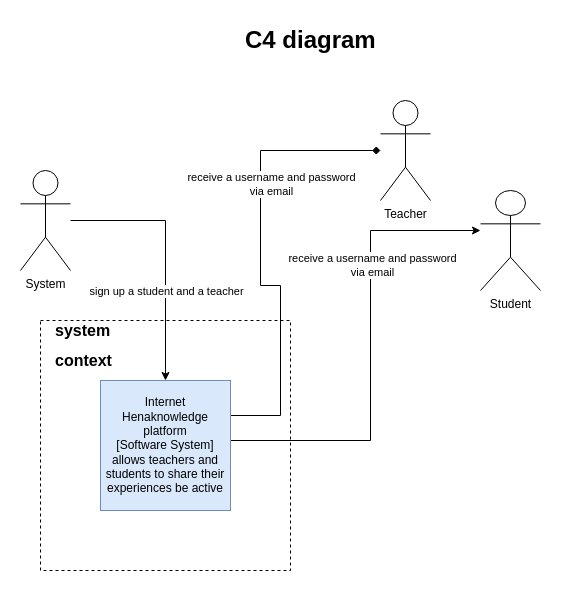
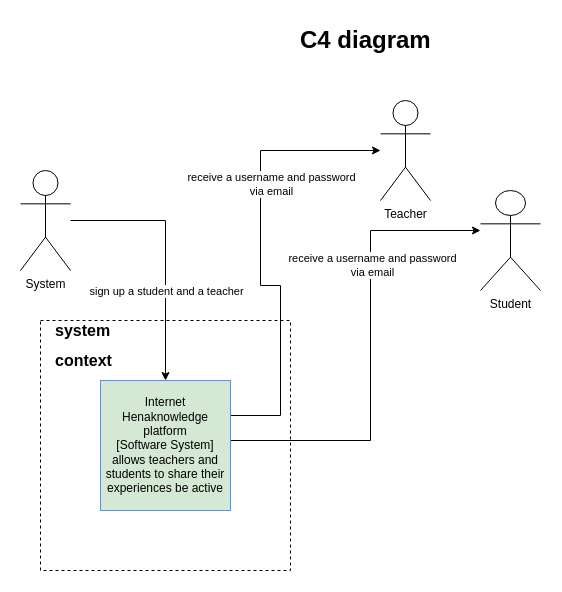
- <mxCell id="8" value="&lt;h1&gt;C4 diagram&lt;/h1&gt;" style="text;html=1;strokeColor=none;fillColor=none;spacing=5;spacingTop=-20;whiteSpace=wrap;overflow=hidden;rounded=0;" parent="1" vertex="1"><mxGeometry x="240" y="20" width="150" height="40" as="geometry" /></mxCell>
+ <mxCell id="8" value="&lt;h1&gt;C4 diagram&lt;/h1&gt;" style="text;html=1;strokeColor=none;fillColor=none;spacing=5;spacingTop=-20;whiteSpace=wrap;overflow=hidden;rounded=0;" parent="1" vertex="1"><mxGeometry x="295" y="20" width="150" height="40" as="geometry" /></mxCell>
- <mxCell id="9" style="edgeStyle=orthogonalEdgeStyle;rounded=0;orthogonalLoop=1;jettySize=auto;html=1;endArrow=diamond;" parent="1" source="13" target="3" edge="1"><mxGeometry relative="1" as="geometry"><mxPoint x="270" y="230" as="targetPoint" /><Array as="points"><mxPoint x="280" y="415" /><mxPoint x="280" y="285" /><mxPoint x="260" y="285" /></Array></mxGeometry></mxCell>
+ <mxCell id="9" style="edgeStyle=orthogonalEdgeStyle;rounded=0;orthogonalLoop=1;jettySize=auto;html=1;" parent="1" source="13" target="3" edge="1"><mxGeometry relative="1" as="geometry"><mxPoint x="270" y="230" as="targetPoint" /><Array as="points"><mxPoint x="280" y="415" /><mxPoint x="280" y="285" /><mxPoint x="260" y="285" /></Array></mxGeometry></mxCell>
- <mxCell id="13" value="Internet Henaknowledge platform&lt;br&gt;[Software System]&lt;br&gt;allows teachers and students to share their experiences be active" style="whiteSpace=wrap;html=1;aspect=fixed;fillColor=#dae8fc;strokeColor=#6c8ebf;" parent="1" vertex="1"><mxGeometry x="100" y="380" width="130" height="130" as="geometry" /></mxCell>
+ <mxCell id="13" value="Internet Henaknowledge platform&lt;br&gt;[Software System]&lt;br&gt;allows teachers and students to share their experiences be active" style="whiteSpace=wrap;html=1;aspect=fixed;fillColor=#d5e8d4;strokeColor=#6c8ebf;" parent="1" vertex="1"><mxGeometry x="100" y="380" width="130" height="130" as="geometry" /></mxCell>
